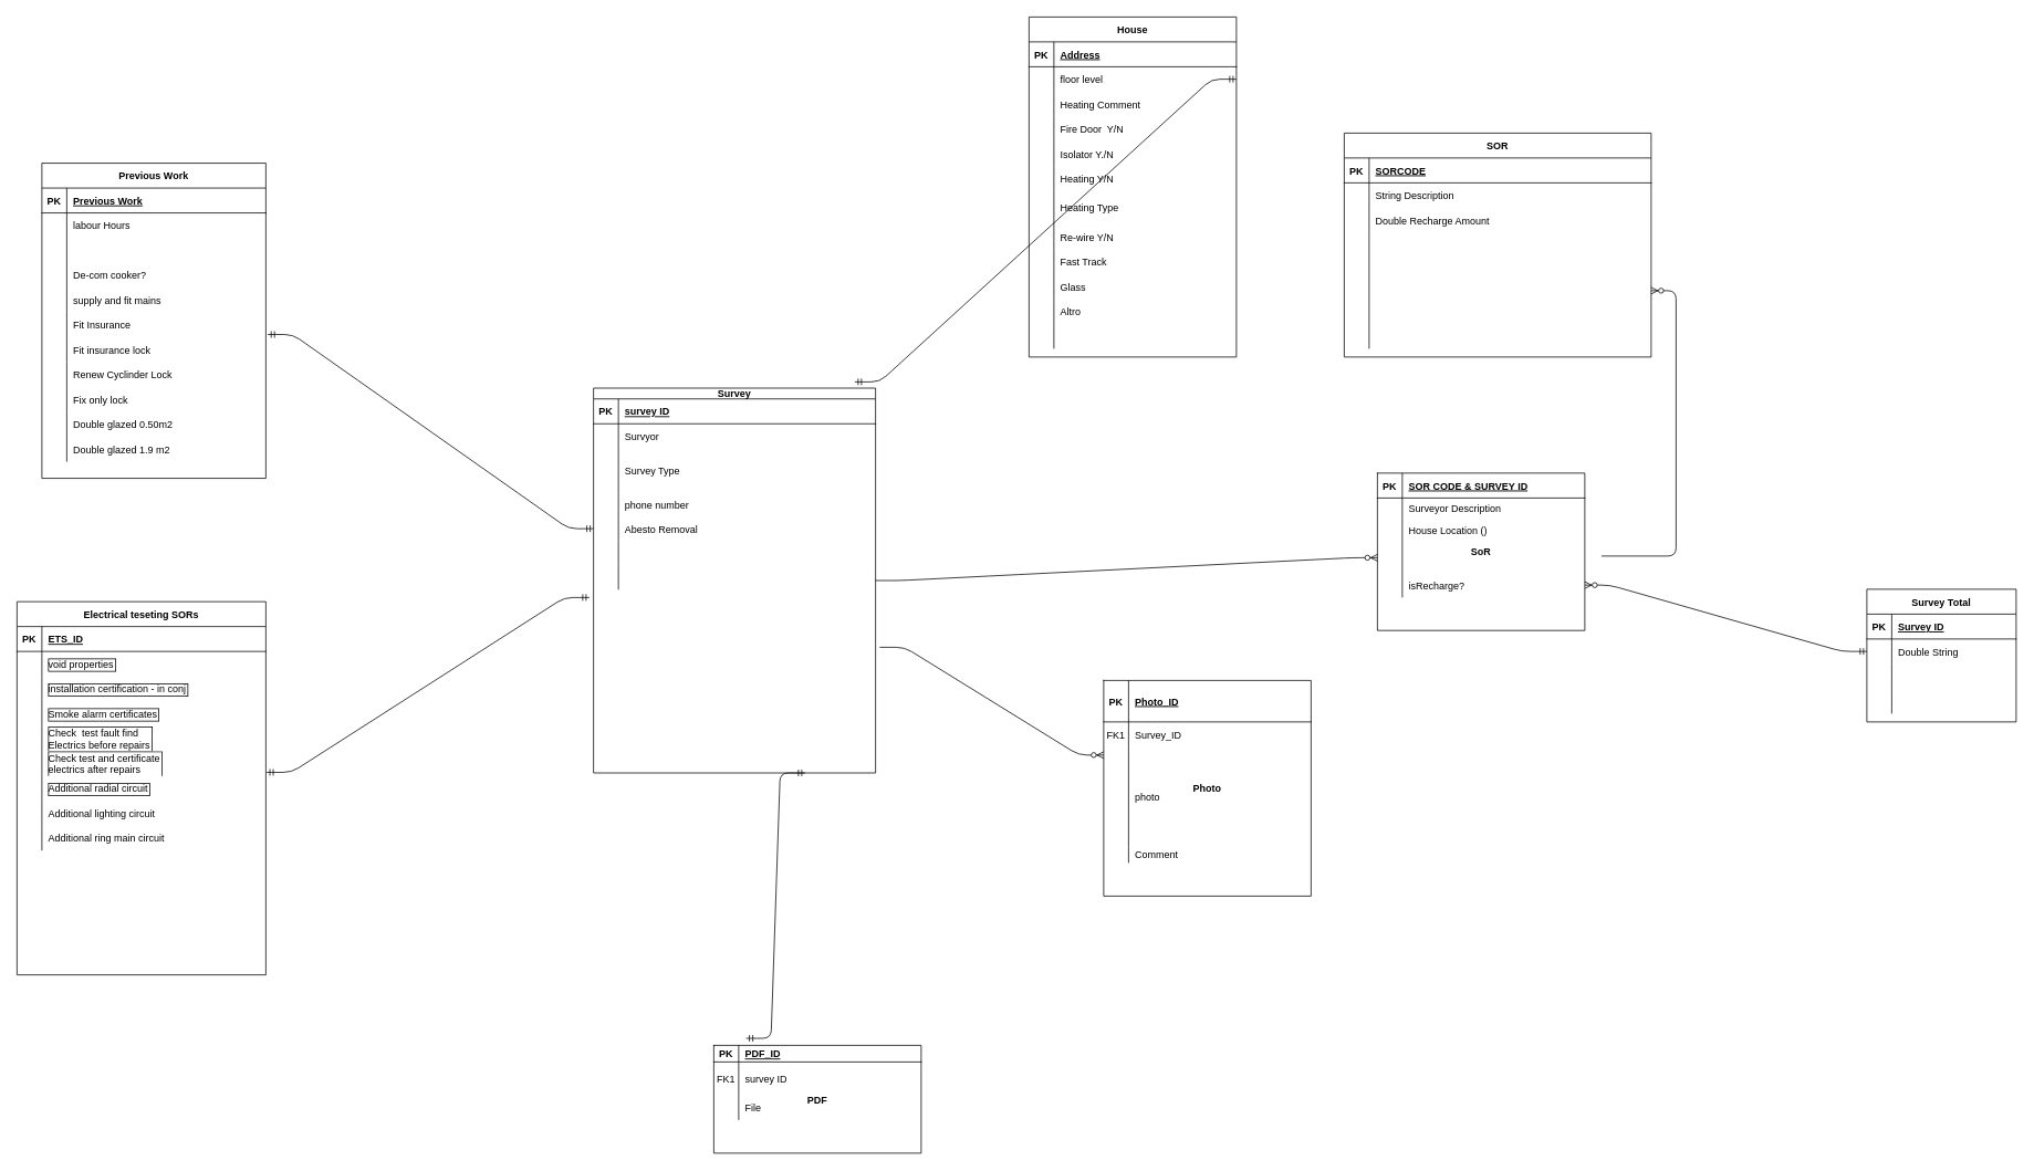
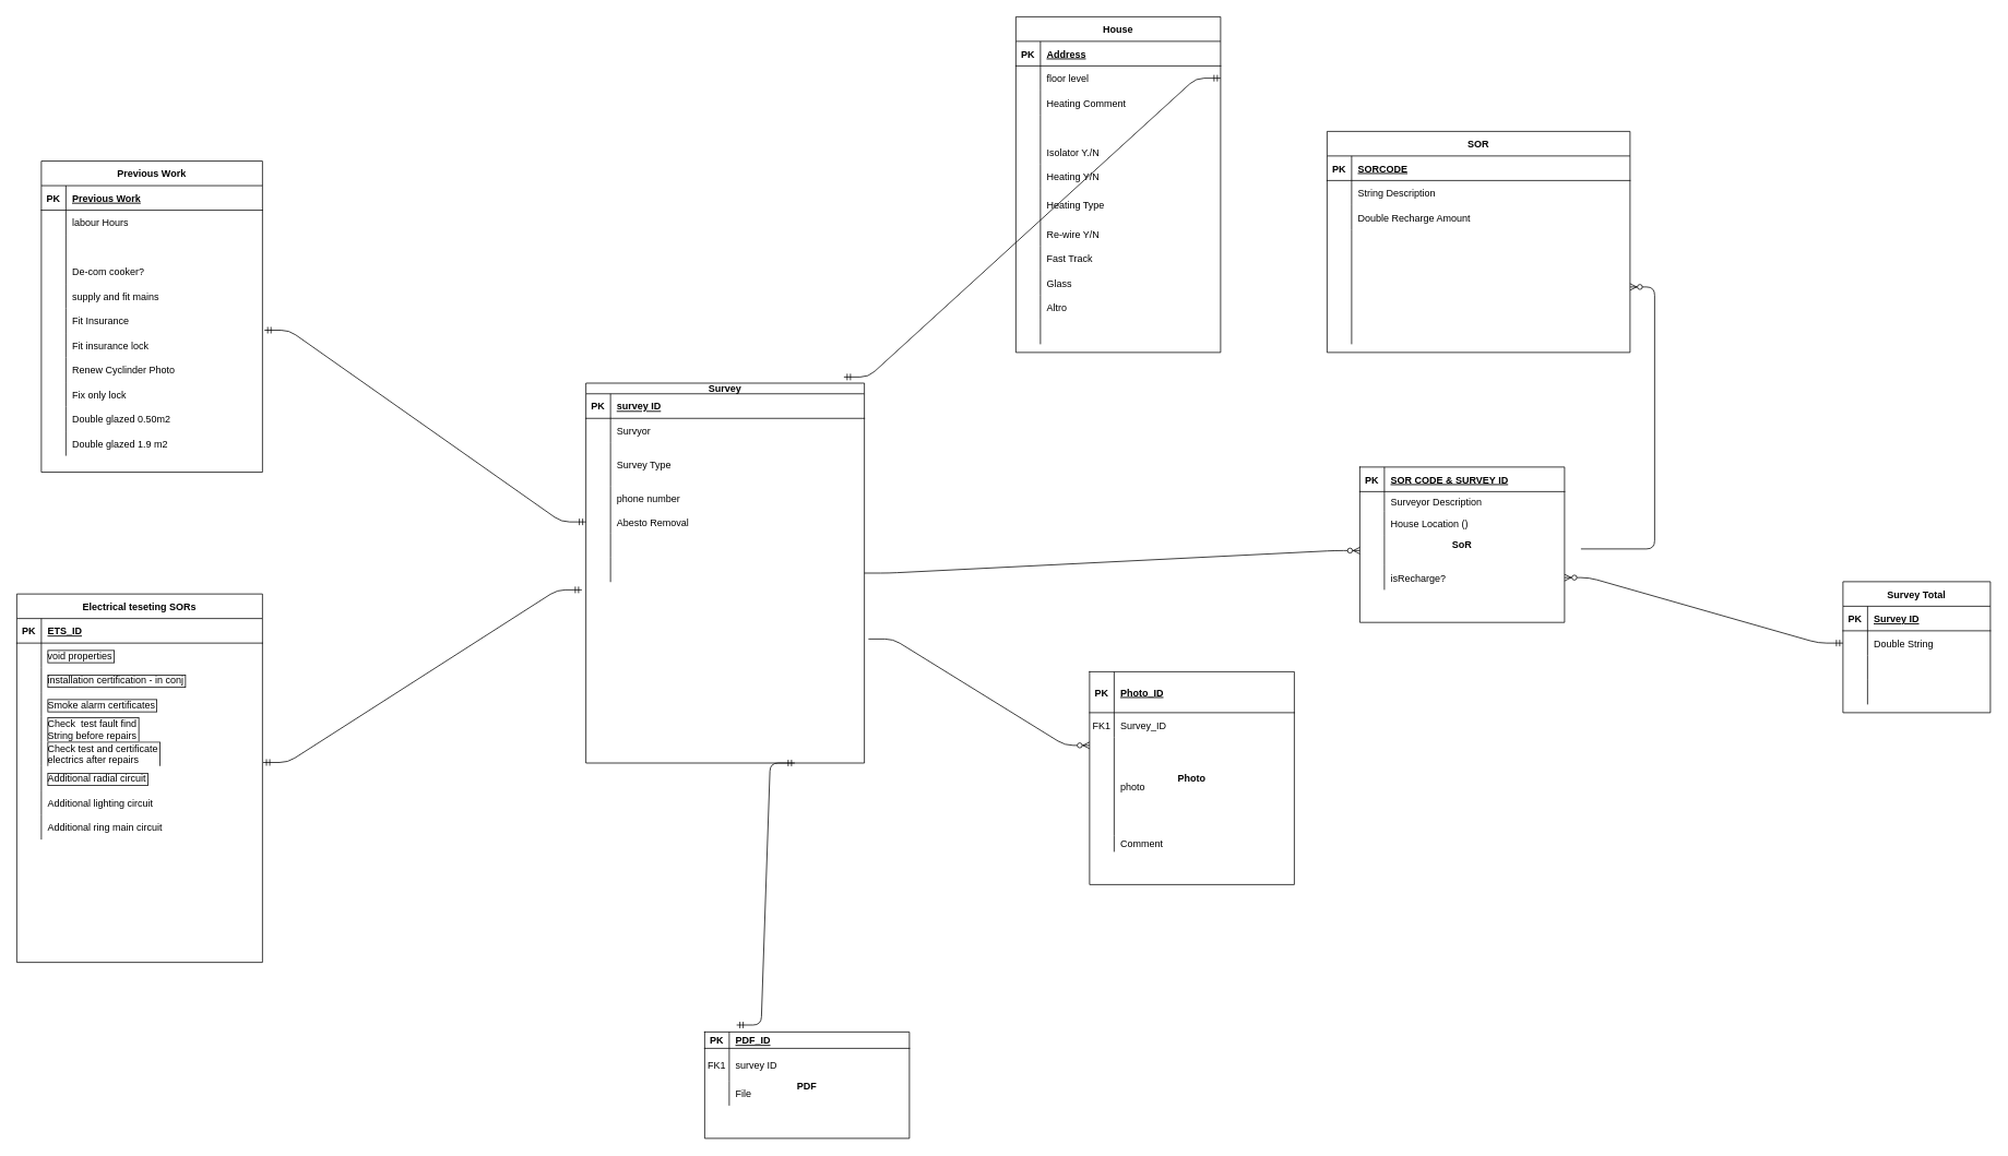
- <mxCell id="14" value="Fire Door  Y/N" style="shape=partialRectangle;connectable=0;fillColor=none;top=0;left=0;bottom=0;right=0;align=left;spacingLeft=6;overflow=hidden;" parent="12" vertex="1"><mxGeometry x="30" width="220" height="30" as="geometry" /></mxCell>
- <mxCell id="78" value="Renew Cyclinder Lock" style="shape=partialRectangle;connectable=0;fillColor=none;top=0;left=0;bottom=0;right=0;align=left;spacingLeft=6;overflow=hidden;" parent="76" vertex="1"><mxGeometry x="30" width="240" height="30" as="geometry" /></mxCell>
+ <mxCell id="78" value="Renew Cyclinder Photo" style="shape=partialRectangle;connectable=0;fillColor=none;top=0;left=0;bottom=0;right=0;align=left;spacingLeft=6;overflow=hidden;" parent="76" vertex="1"><mxGeometry x="30" width="240" height="30" as="geometry" /></mxCell>
- <mxCell id="126" value="Check  test fault find&#10;Electrics before repairs" style="shape=partialRectangle;connectable=0;fillColor=none;top=0;left=0;bottom=0;right=0;align=left;spacingLeft=6;overflow=hidden;labelBorderColor=#000000;" parent="124" vertex="1"><mxGeometry x="30" width="270" height="30" as="geometry" /></mxCell>
+ <mxCell id="126" value="Check  test fault find&#10;String before repairs" style="shape=partialRectangle;connectable=0;fillColor=none;top=0;left=0;bottom=0;right=0;align=left;spacingLeft=6;overflow=hidden;labelBorderColor=#000000;" parent="124" vertex="1"><mxGeometry x="30" width="270" height="30" as="geometry" /></mxCell>
